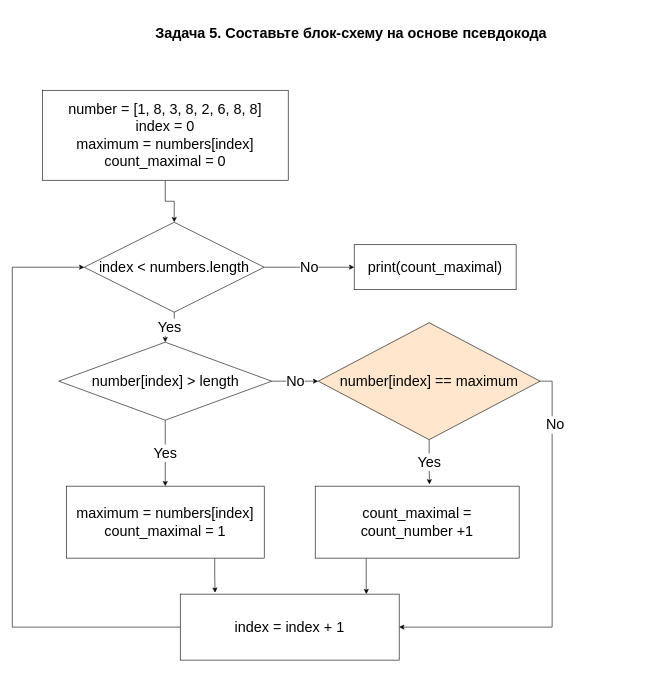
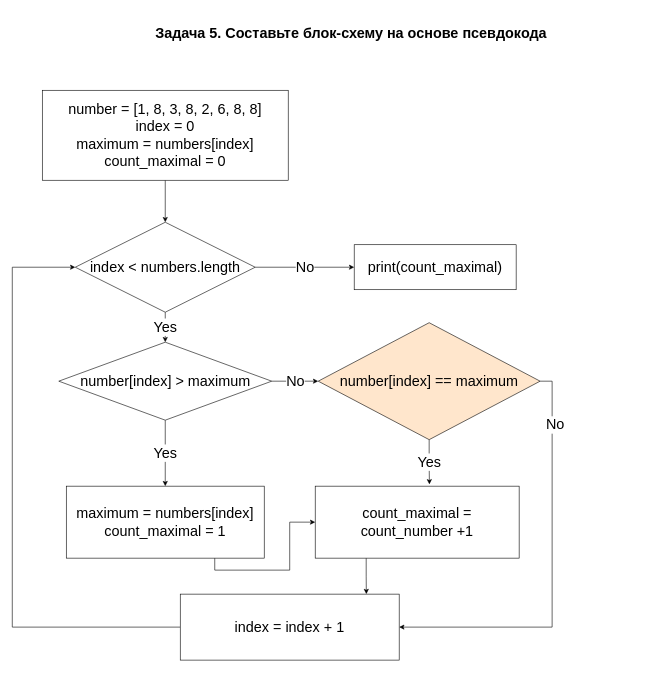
- <mxCell id="6" value="index &amp;lt; numbers.length" style="rhombus;whiteSpace=wrap;html=1;fontSize=24;" vertex="1" parent="1"><mxGeometry x="140" y="370" width="300" height="150" as="geometry" /></mxCell>
+ <mxCell id="6" value="index &amp;lt; numbers.length" style="rhombus;whiteSpace=wrap;html=1;fontSize=24;" vertex="1" parent="1"><mxGeometry x="125" y="370" width="300" height="150" as="geometry" /></mxCell>
- <mxCell id="9" value="number[index] &amp;gt; length" style="rhombus;whiteSpace=wrap;html=1;fontSize=24;" vertex="1" parent="1"><mxGeometry x="97.5" y="570" width="355" height="130" as="geometry" /></mxCell>
+ <mxCell id="9" value="number[index] &amp;gt; maximum" style="rhombus;whiteSpace=wrap;html=1;fontSize=24;" vertex="1" parent="1"><mxGeometry x="97.5" y="570" width="355" height="130" as="geometry" /></mxCell>
- <mxCell id="11" style="edgeStyle=orthogonalEdgeStyle;rounded=0;orthogonalLoop=1;jettySize=auto;html=1;exitX=0.75;exitY=1;exitDx=0;exitDy=0;entryX=0.159;entryY=-0.022;entryDx=0;entryDy=0;entryPerimeter=0;fontSize=24;" edge="1" parent="1" source="12" target="16"><mxGeometry relative="1" as="geometry" /></mxCell>
+ <mxCell id="11" style="edgeStyle=orthogonalEdgeStyle;rounded=0;orthogonalLoop=1;jettySize=auto;html=1;exitX=0.75;exitY=1;exitDx=0;exitDy=0;fontSize=24;" edge="1" parent="1" source="12" target="14"><mxGeometry relative="1" as="geometry" /></mxCell>
